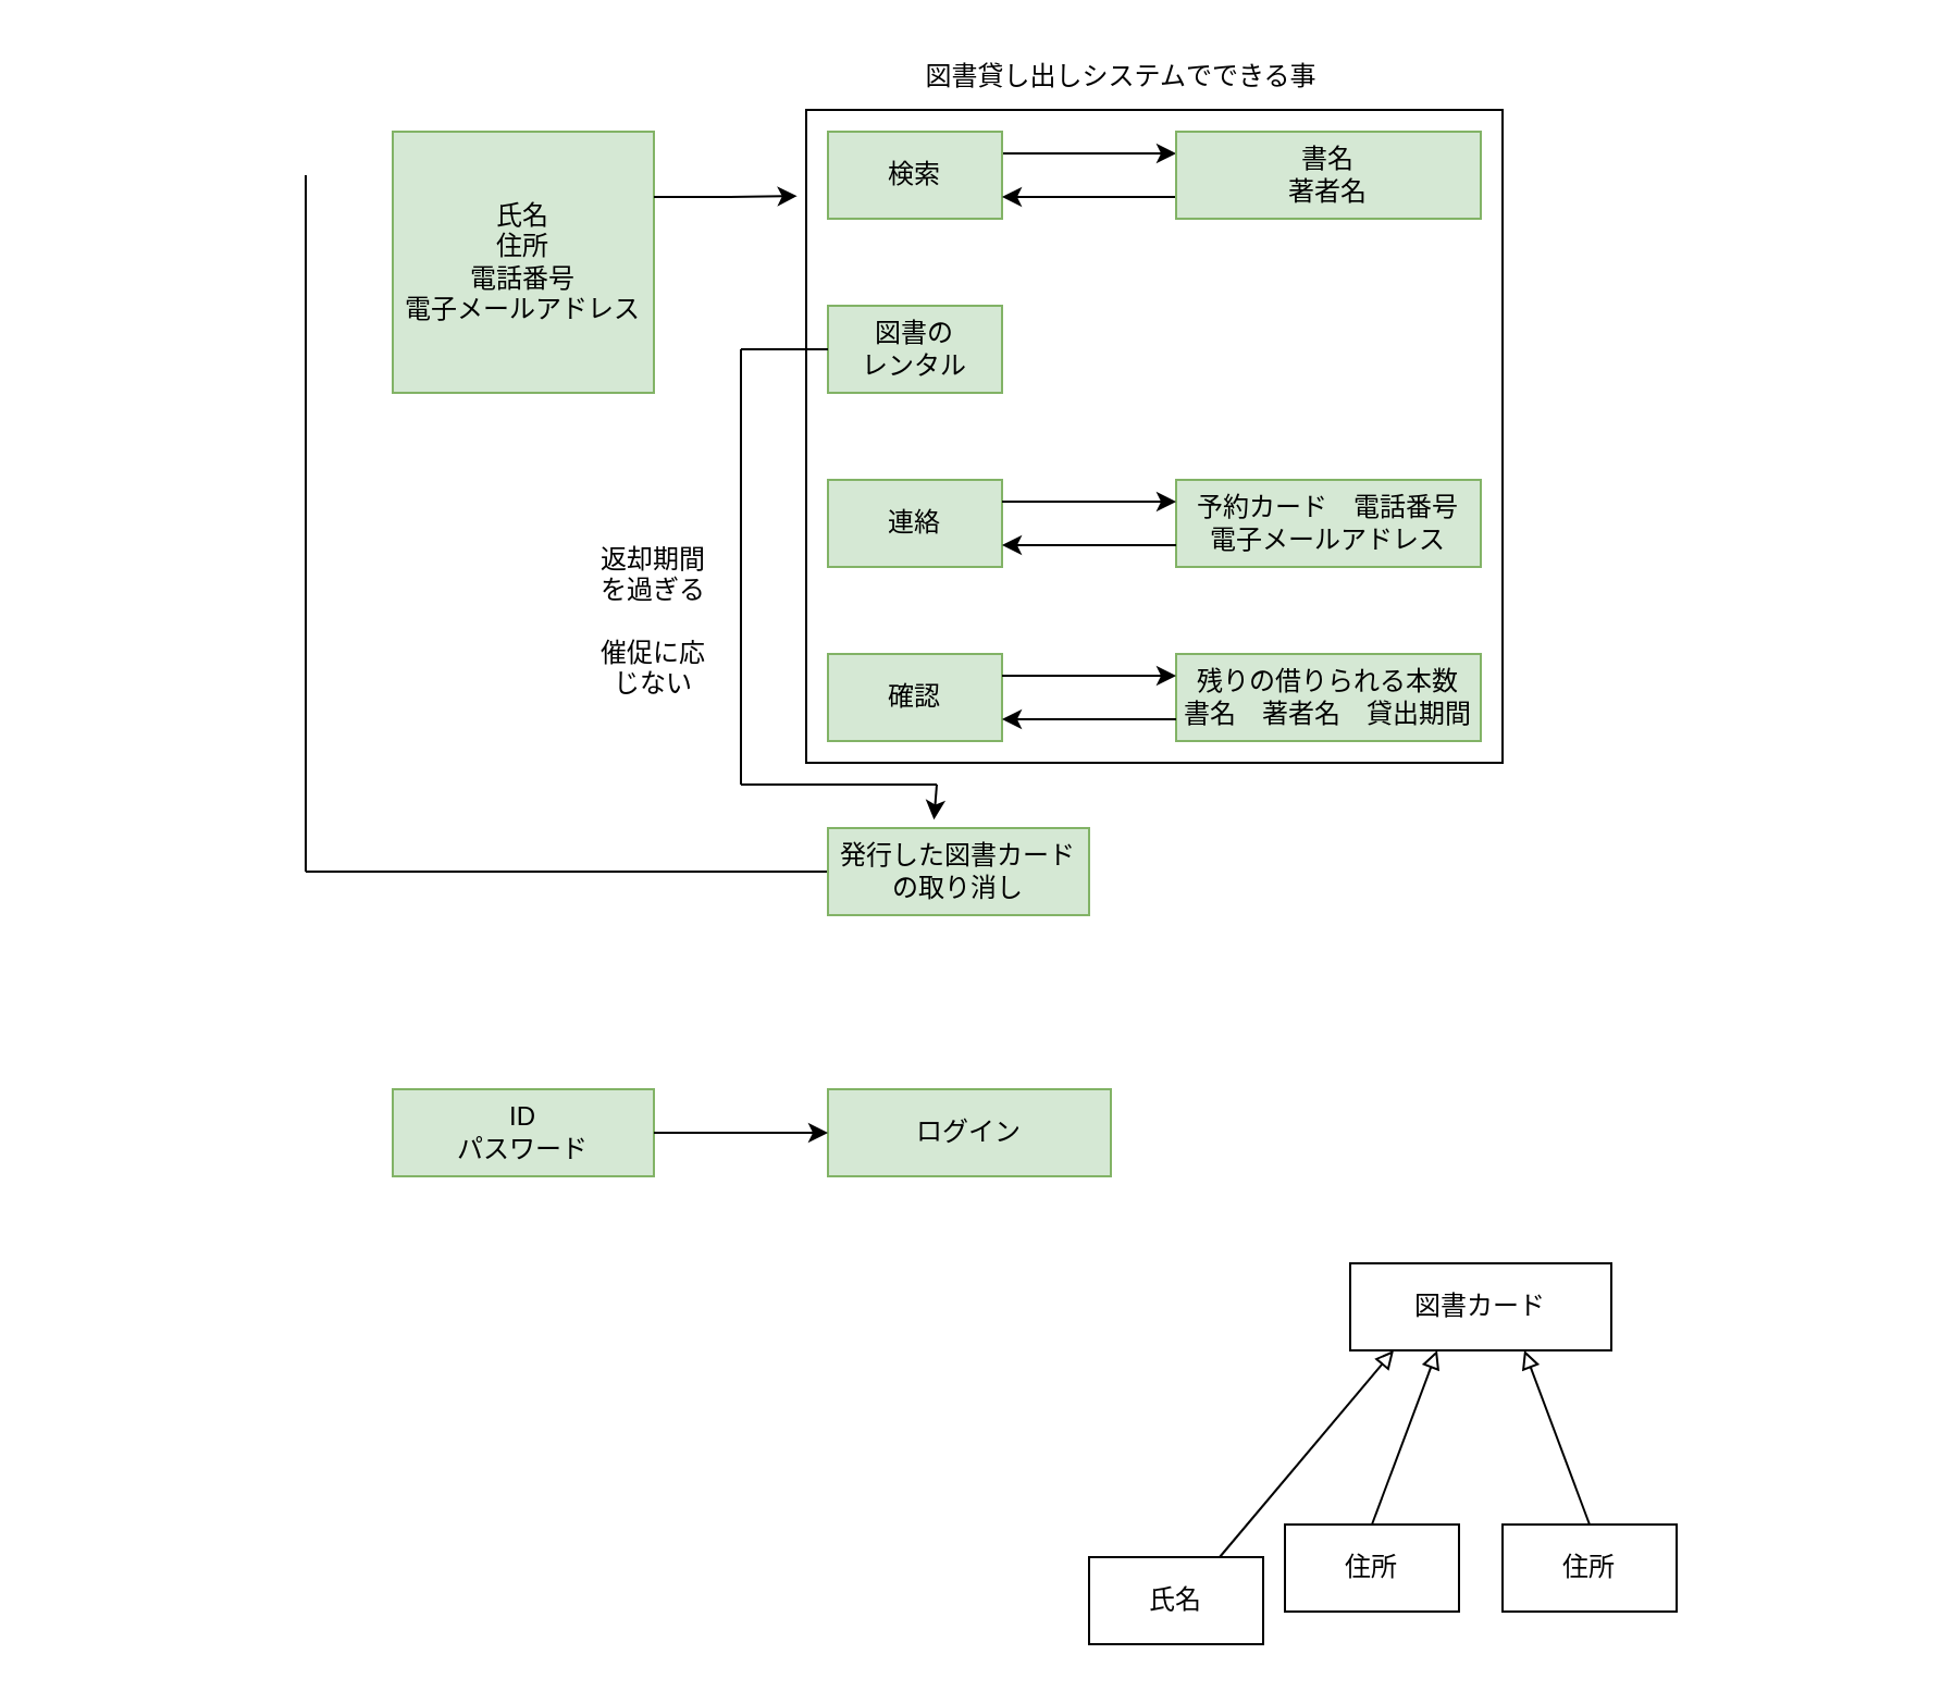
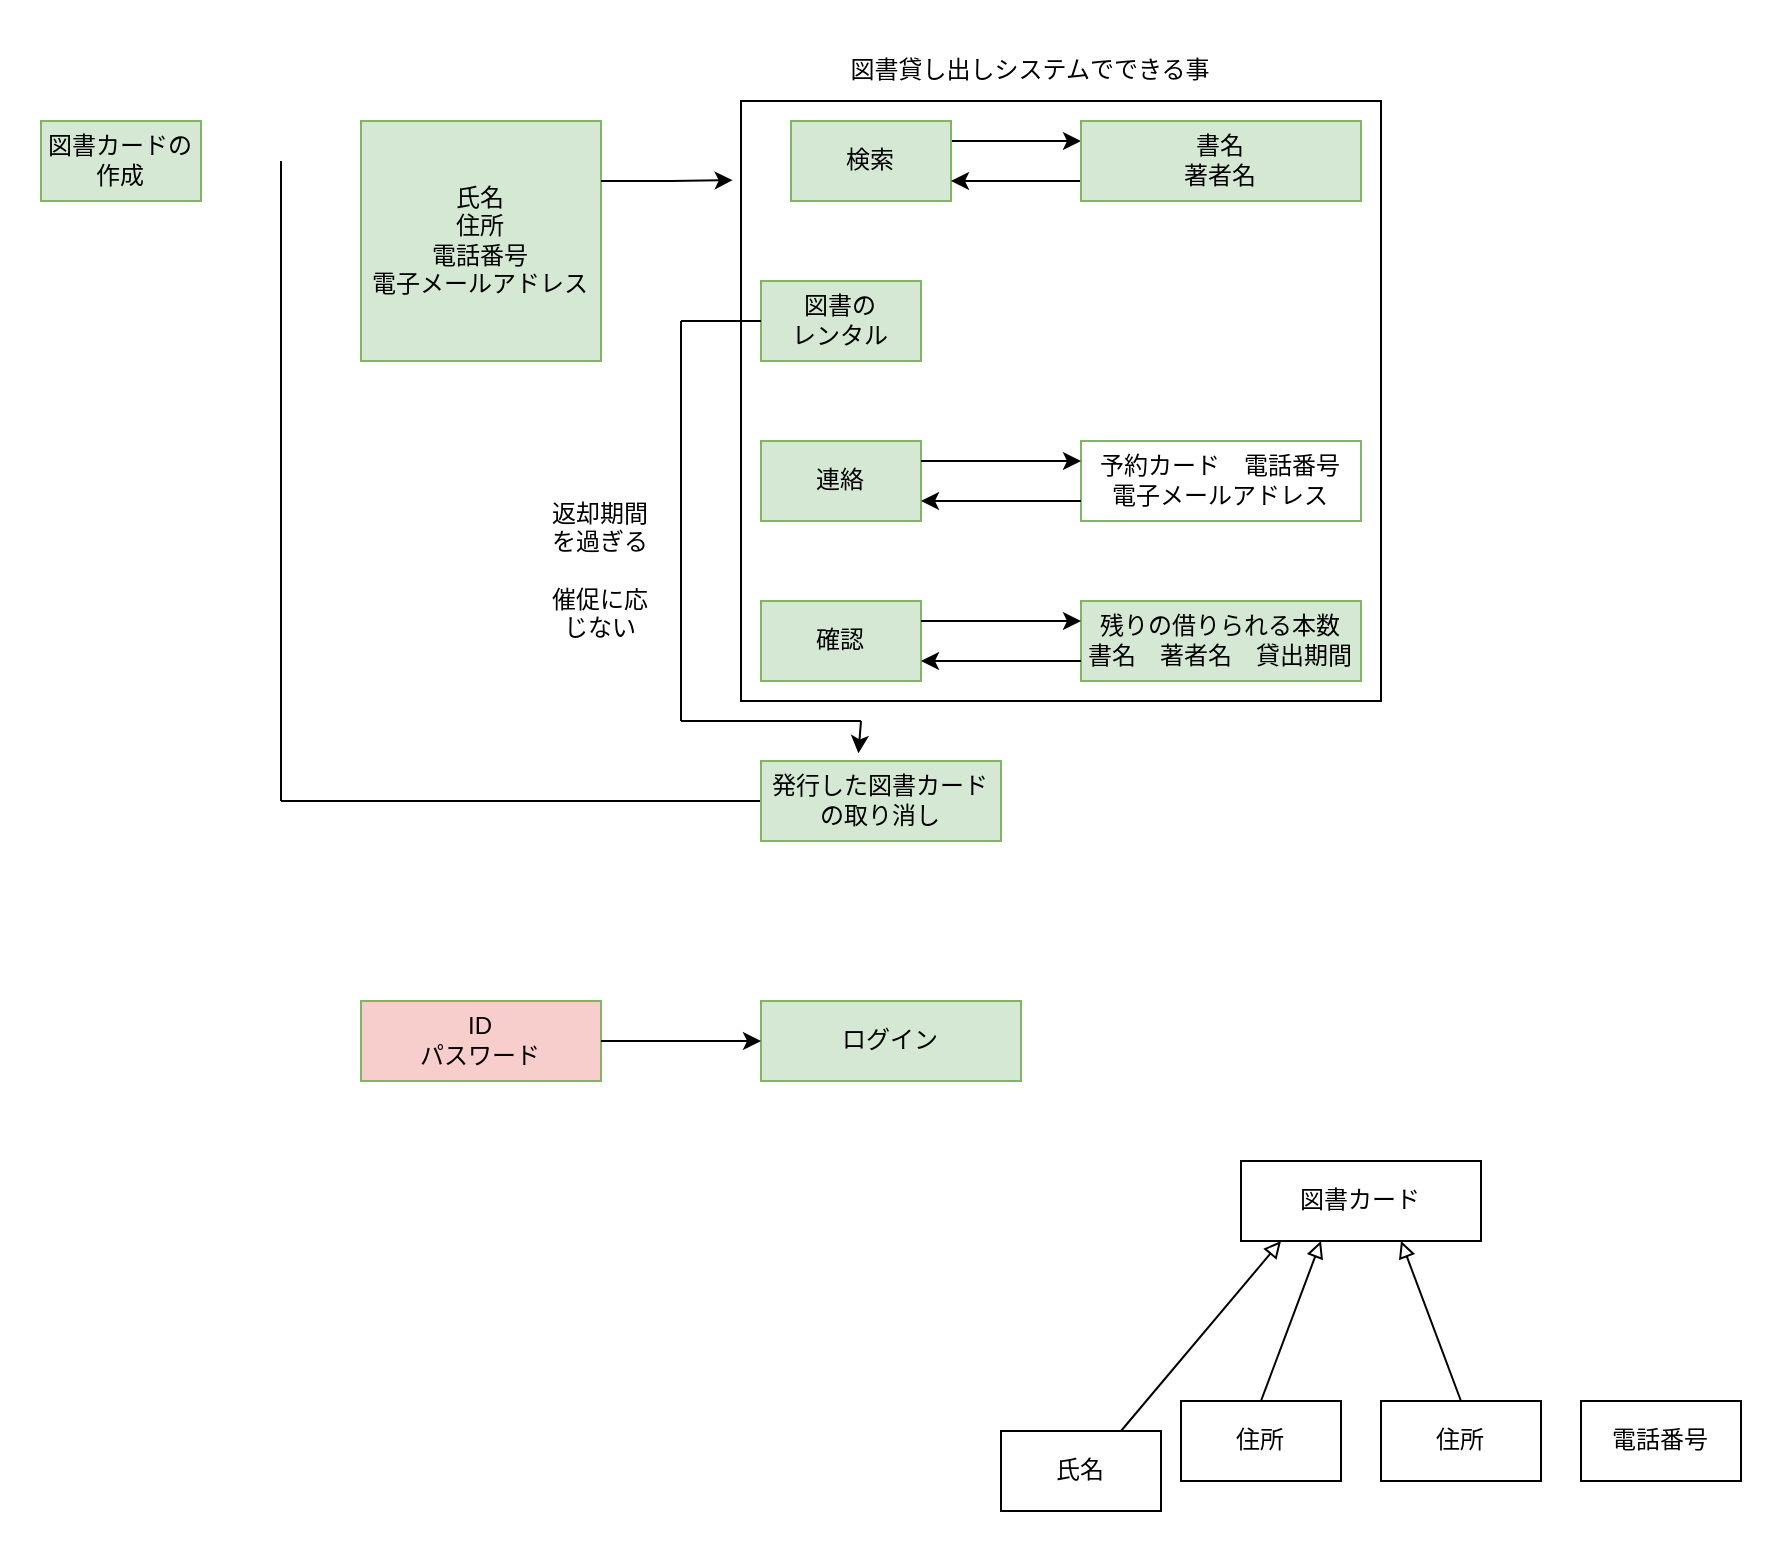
+ <mxCell id="11" value="図書カードの作成" style="rounded=0;whiteSpace=wrap;html=1;fillColor=#d5e8d4;strokeColor=#82b366;" vertex="1" parent="1"><mxGeometry x="20" y="60" width="80" height="40" as="geometry" /></mxCell>
- <mxCell id="8" value="検索" style="rounded=0;whiteSpace=wrap;html=1;fillColor=#d5e8d4;strokeColor=#82b366;" vertex="1" parent="1"><mxGeometry x="380" y="60" width="80" height="40" as="geometry" /></mxCell>
+ <mxCell id="8" value="検索" style="rounded=0;whiteSpace=wrap;html=1;fillColor=#d5e8d4;strokeColor=#82b366;" vertex="1" parent="1"><mxGeometry x="395" y="60" width="80" height="40" as="geometry" /></mxCell>
- <mxCell id="16" value="&lt;div&gt;予約カード　電話番号&lt;/div&gt;&lt;div&gt;電子メールアドレス&lt;/div&gt;" style="rounded=0;whiteSpace=wrap;html=1;fillColor=#d5e8d4;strokeColor=#82b366;" vertex="1" parent="1"><mxGeometry x="540" y="220" width="140" height="40" as="geometry" /></mxCell>
+ <mxCell id="16" value="&lt;div&gt;予約カード　電話番号&lt;/div&gt;&lt;div&gt;電子メールアドレス&lt;/div&gt;" style="rounded=0;whiteSpace=wrap;html=1;fillColor=#ffffff;strokeColor=#82b366;" vertex="1" parent="1"><mxGeometry x="540" y="220" width="140" height="40" as="geometry" /></mxCell>
- <mxCell id="33" value="ID&lt;br&gt;パスワード" style="rounded=0;whiteSpace=wrap;html=1;fillColor=#d5e8d4;strokeColor=#82b366;" vertex="1" parent="1"><mxGeometry x="180" y="500" width="120" height="40" as="geometry" /></mxCell>
+ <mxCell id="33" value="ID&lt;br&gt;パスワード" style="rounded=0;whiteSpace=wrap;html=1;fillColor=#f8cecc;strokeColor=#82b366;" vertex="1" parent="1"><mxGeometry x="180" y="500" width="120" height="40" as="geometry" /></mxCell>
+ <mxCell id="30" value="電話番号" style="rounded=0;whiteSpace=wrap;html=1;" vertex="1" parent="1"><mxGeometry x="790" y="700" width="80" height="40" as="geometry" /></mxCell>
